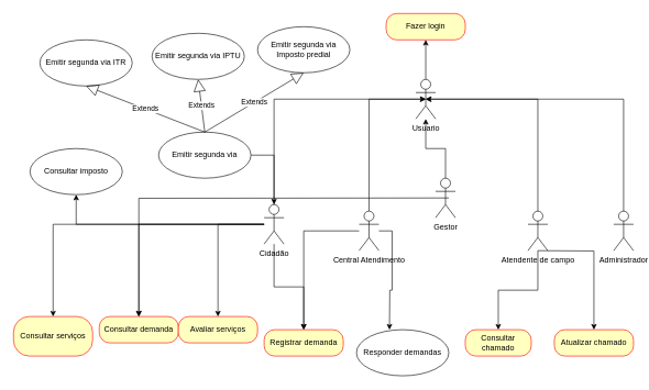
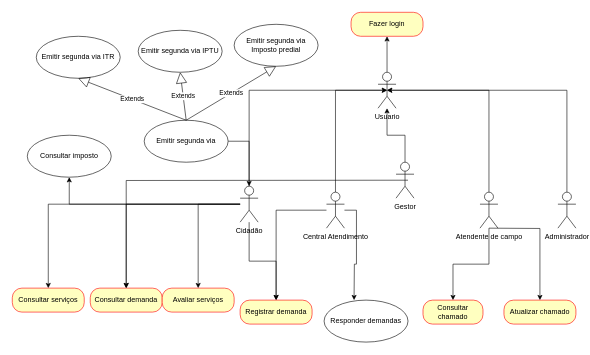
- <mxCell id="24" value="Consultar serviços" style="rounded=1;whiteSpace=wrap;html=1;arcSize=40;fontColor=#000000;fillColor=#ffffc0;strokeColor=#ff0000;" parent="1" vertex="1"><mxGeometry x="20" y="480" width="120" height="60" as="geometry" /></mxCell>
+ <mxCell id="24" value="Consultar serviços" style="rounded=1;whiteSpace=wrap;html=1;arcSize=40;fontColor=#000000;fillColor=#ffffc0;strokeColor=#ff0000;" parent="1" vertex="1"><mxGeometry x="20" y="480" width="120" height="40" as="geometry" /></mxCell>
